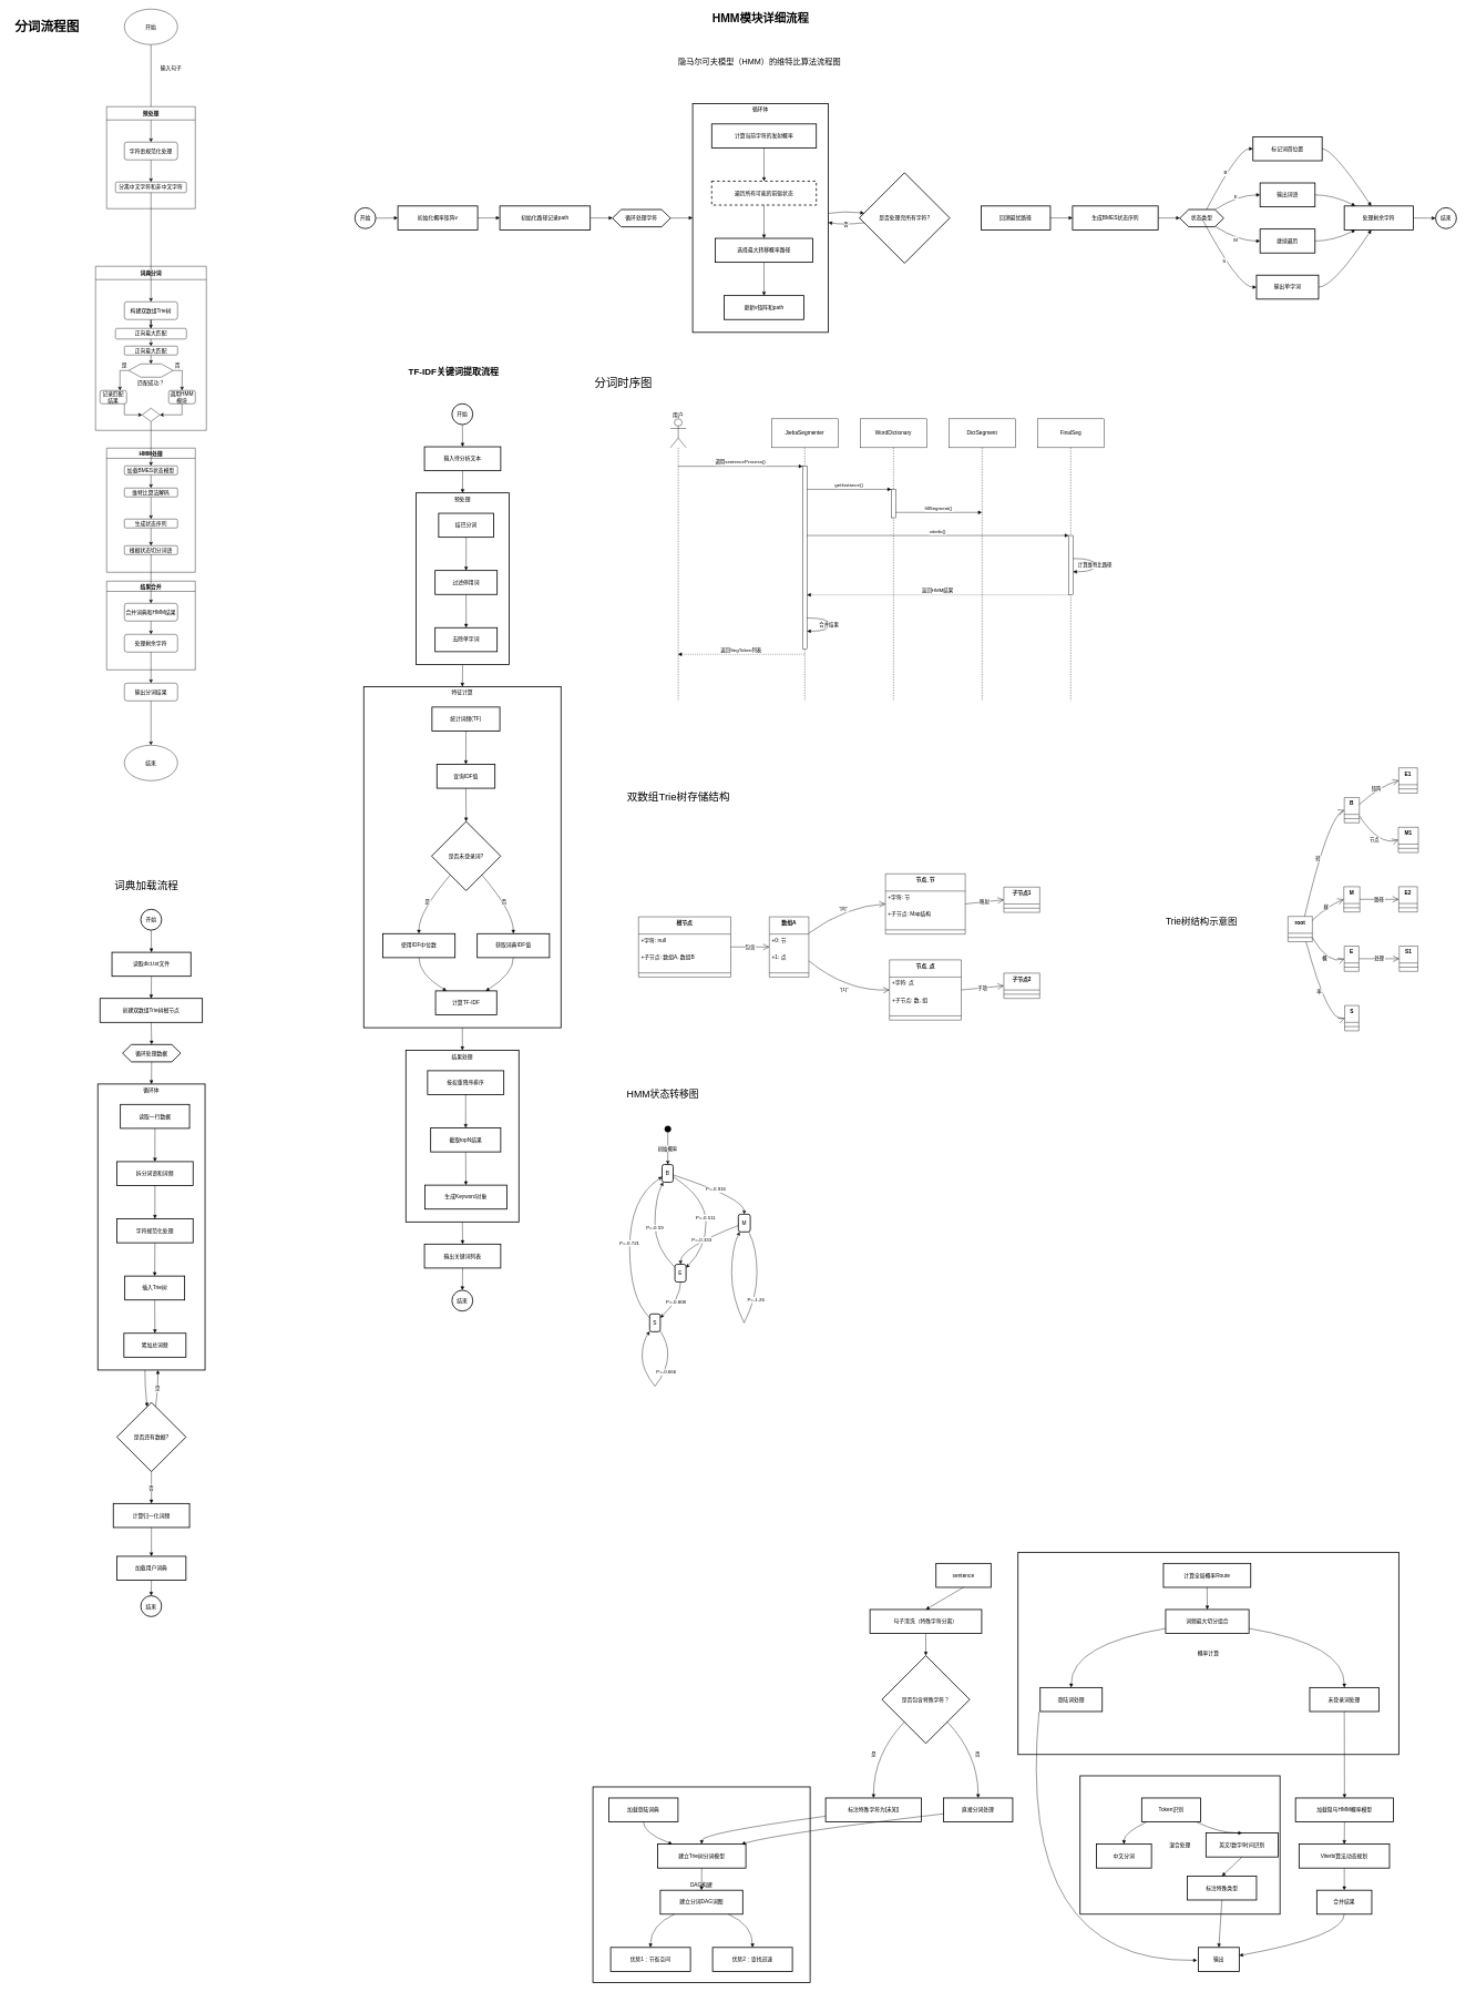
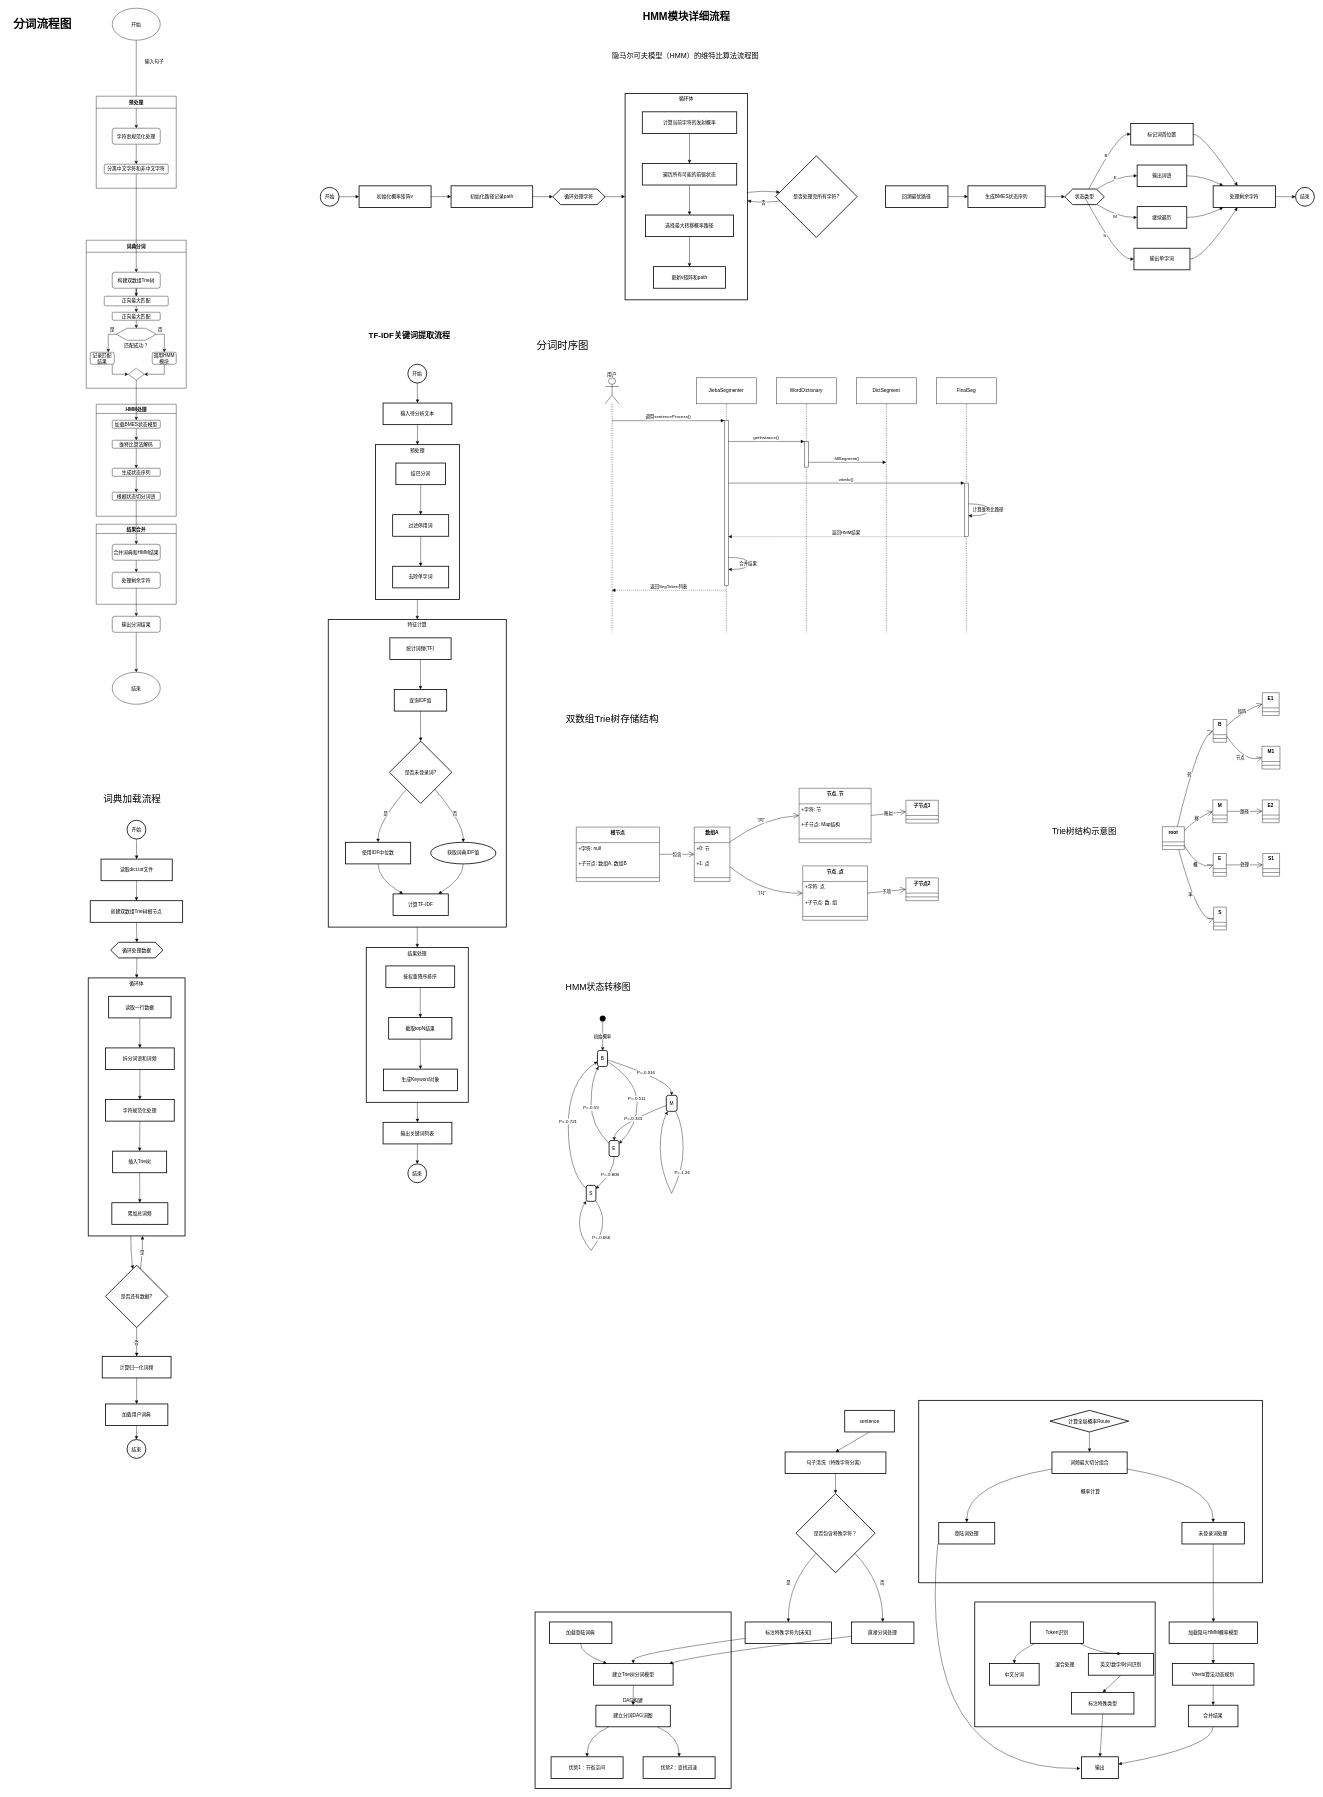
- <mxCell id="50" value="遍历所有可能的前驱状态" style="whiteSpace=wrap;strokeWidth=2;dashed=1;" parent="48" vertex="1"><mxGeometry x="43" y="175" width="236" height="54" as="geometry" /></mxCell>
+ <mxCell id="50" value="遍历所有可能的前驱状态" style="whiteSpace=wrap;strokeWidth=2;" parent="48" vertex="1"><mxGeometry x="43" y="175" width="236" height="54" as="geometry" /></mxCell>
- <mxCell id="155" value="获取词典IDF值" style="whiteSpace=wrap;strokeWidth=2;" parent="149" vertex="1"><mxGeometry x="256" y="557" width="163" height="54" as="geometry" /></mxCell>
+ <mxCell id="155" value="获取词典IDF值" style="ellipse;whiteSpace=wrap;strokeWidth=2;" parent="149" vertex="1"><mxGeometry x="256" y="557" width="163" height="54" as="geometry" /></mxCell>
- <mxCell id="259" value="计算全局概率Route" style="whiteSpace=wrap;strokeWidth=2;" vertex="1" parent="1"><mxGeometry x="2624" y="3525" width="197" height="54" as="geometry" /></mxCell>
+ <mxCell id="259" value="计算全局概率Route" style="rhombus;whiteSpace=wrap;strokeWidth=2;" vertex="1" parent="1"><mxGeometry x="2624" y="3525" width="197" height="54" as="geometry" /></mxCell>
